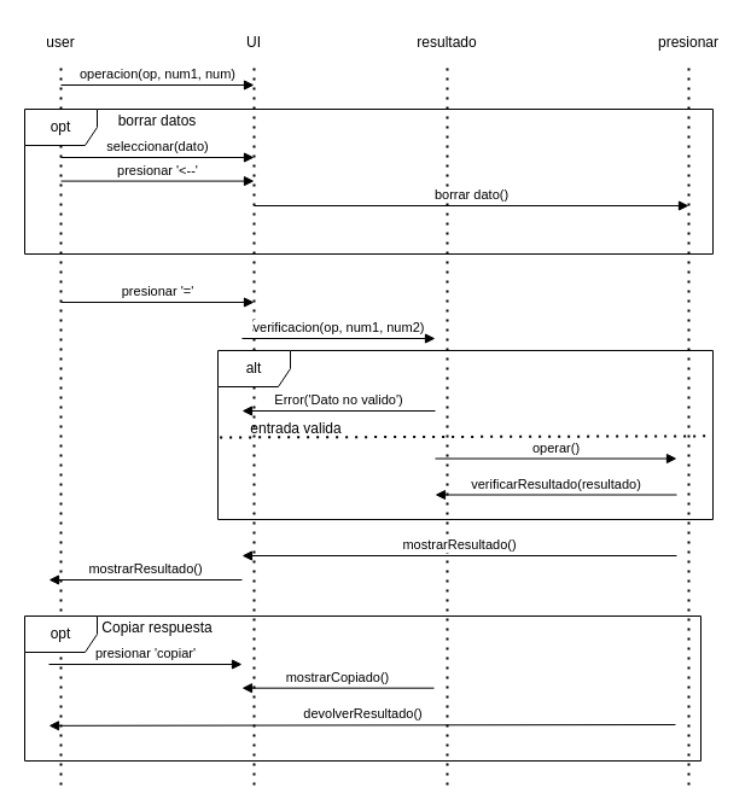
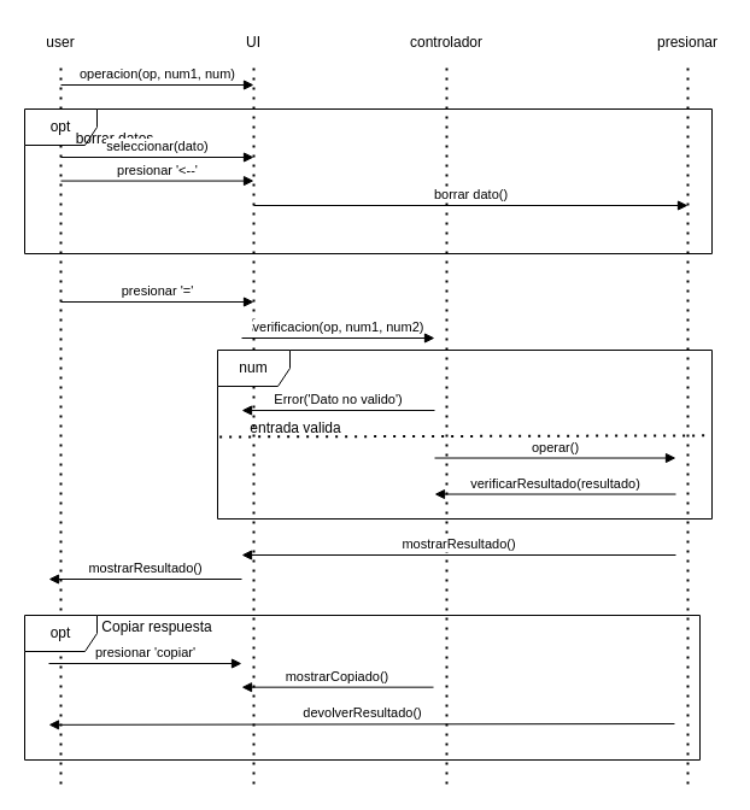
- <mxCell id="9" value="resultado" style="text;html=1;align=center;verticalAlign=middle;whiteSpace=wrap;rounded=0;" vertex="1" parent="1"><mxGeometry x="340" y="20" width="60" height="30" as="geometry" /></mxCell>
+ <mxCell id="9" value="controlador" style="text;html=1;align=center;verticalAlign=middle;whiteSpace=wrap;rounded=0;" vertex="1" parent="1"><mxGeometry x="340" y="20" width="60" height="30" as="geometry" /></mxCell>
- <mxCell id="27" value="borrar datos" style="text;html=1;align=center;verticalAlign=middle;whiteSpace=wrap;rounded=0;" vertex="1" parent="1"><mxGeometry x="80" y="90" width="100" height="20" as="geometry" /></mxCell>
+ <mxCell id="27" value="borrar datos" style="text;html=1;align=center;verticalAlign=middle;whiteSpace=wrap;rounded=0;" vertex="1" parent="1"><mxGeometry x="45" y="105" width="100" height="20" as="geometry" /></mxCell>
- <mxCell id="17" value="alt" style="shape=umlFrame;whiteSpace=wrap;html=1;pointerEvents=0;" vertex="1" parent="1"><mxGeometry x="180" y="290" width="410" height="140" as="geometry" /></mxCell>
+ <mxCell id="17" value="num" style="shape=umlFrame;whiteSpace=wrap;html=1;pointerEvents=0;" vertex="1" parent="1"><mxGeometry x="180" y="290" width="410" height="140" as="geometry" /></mxCell>
